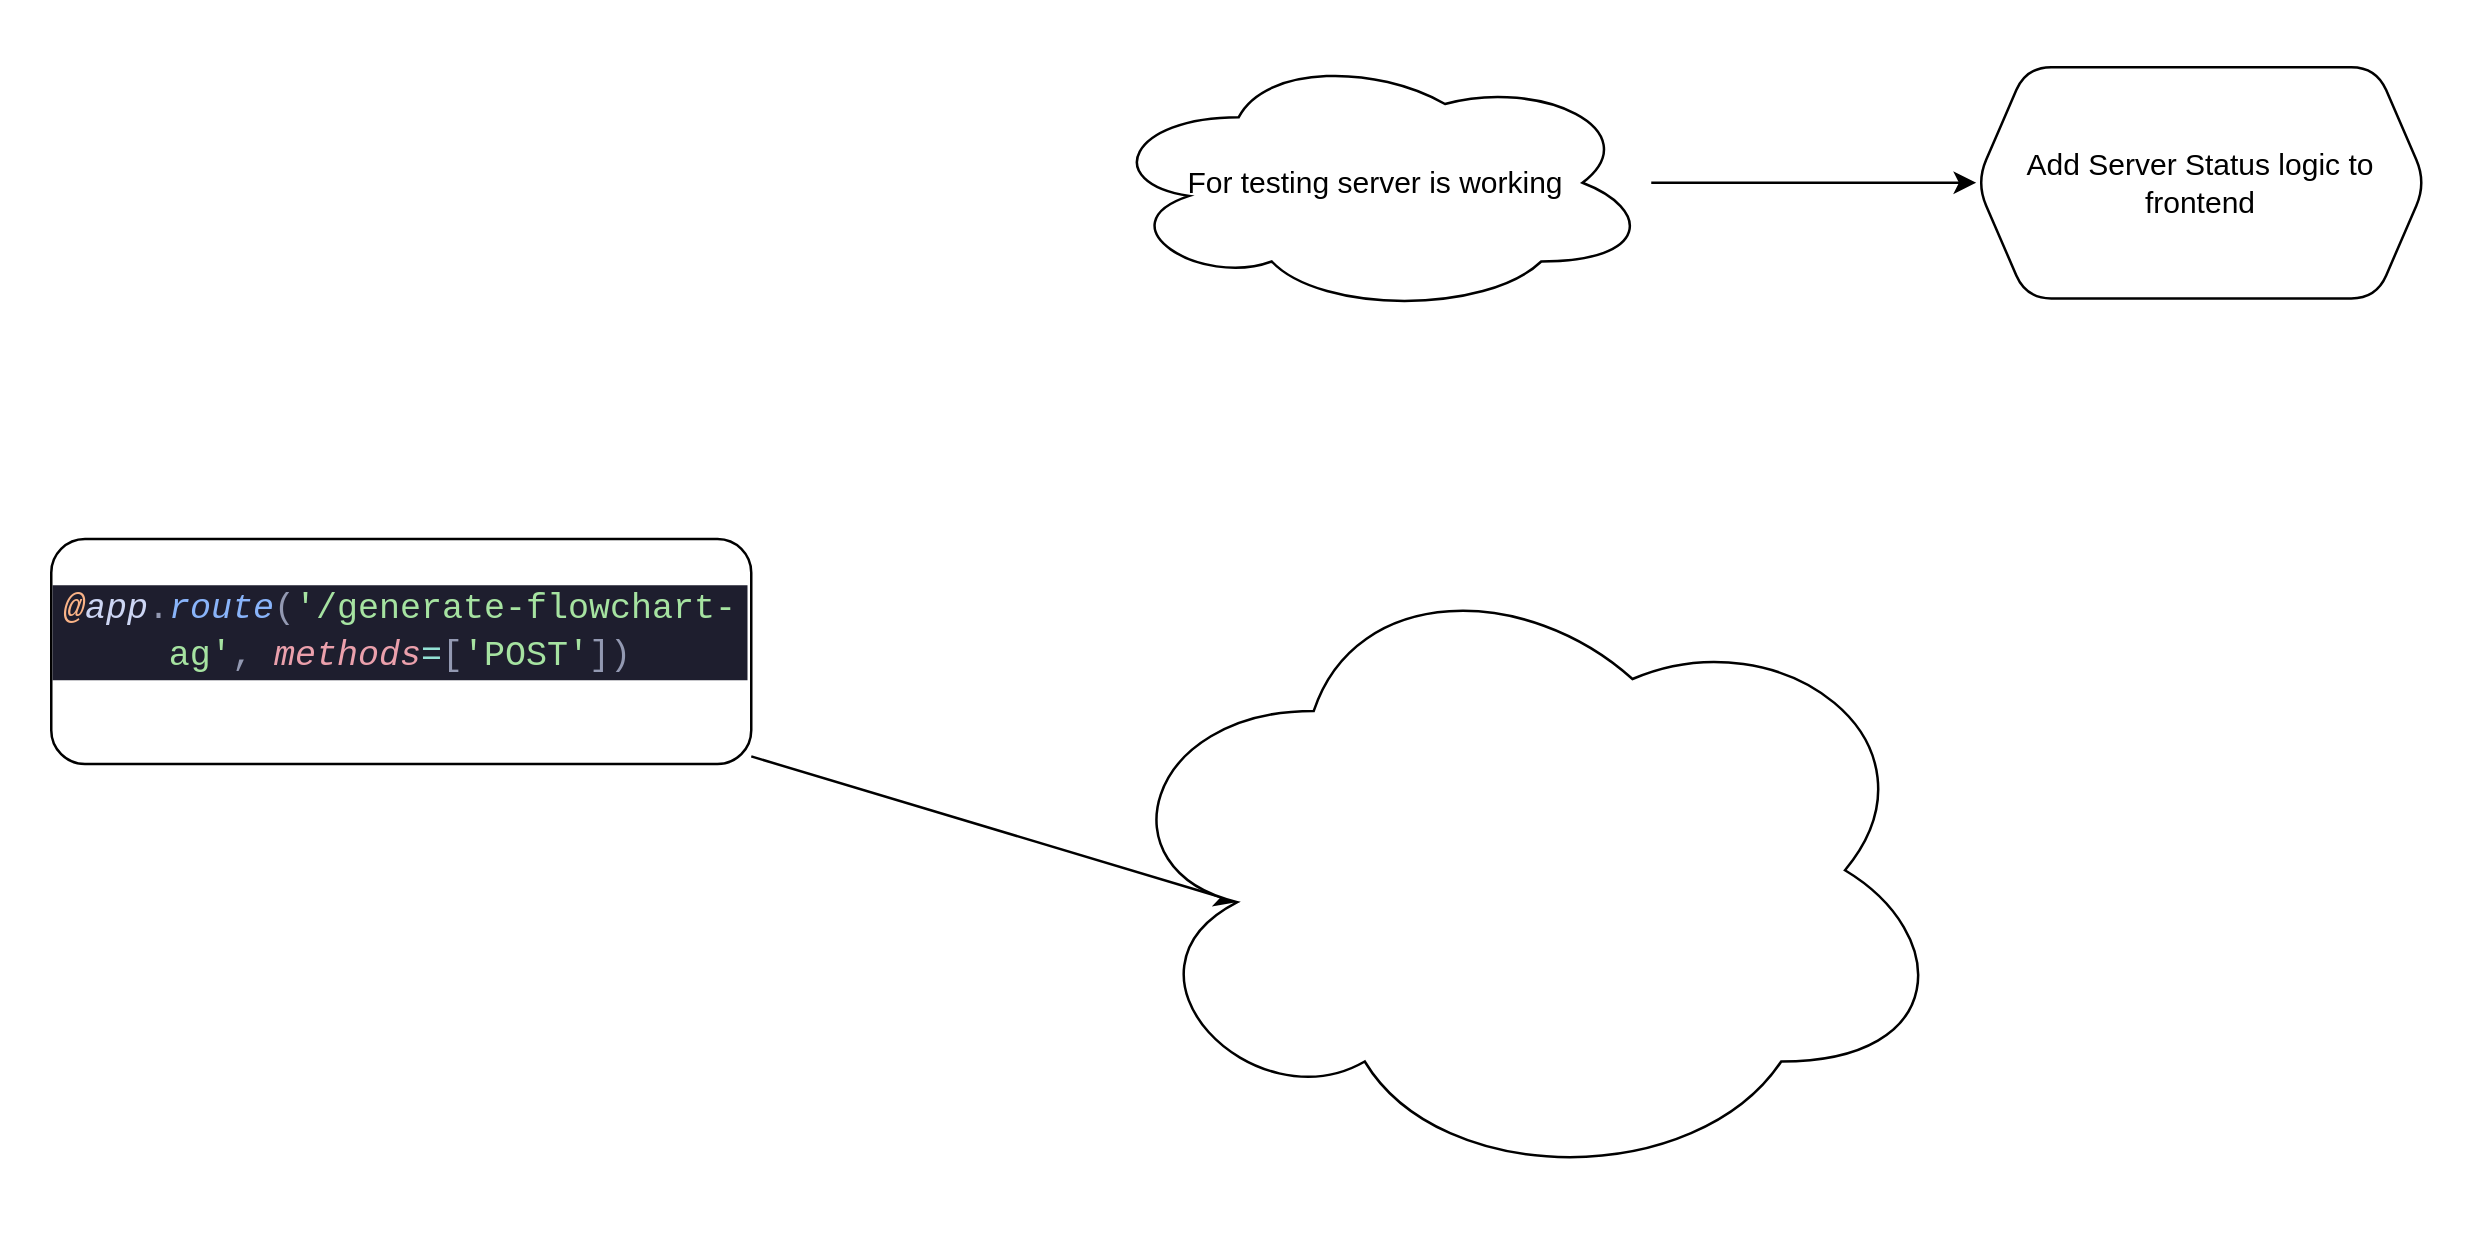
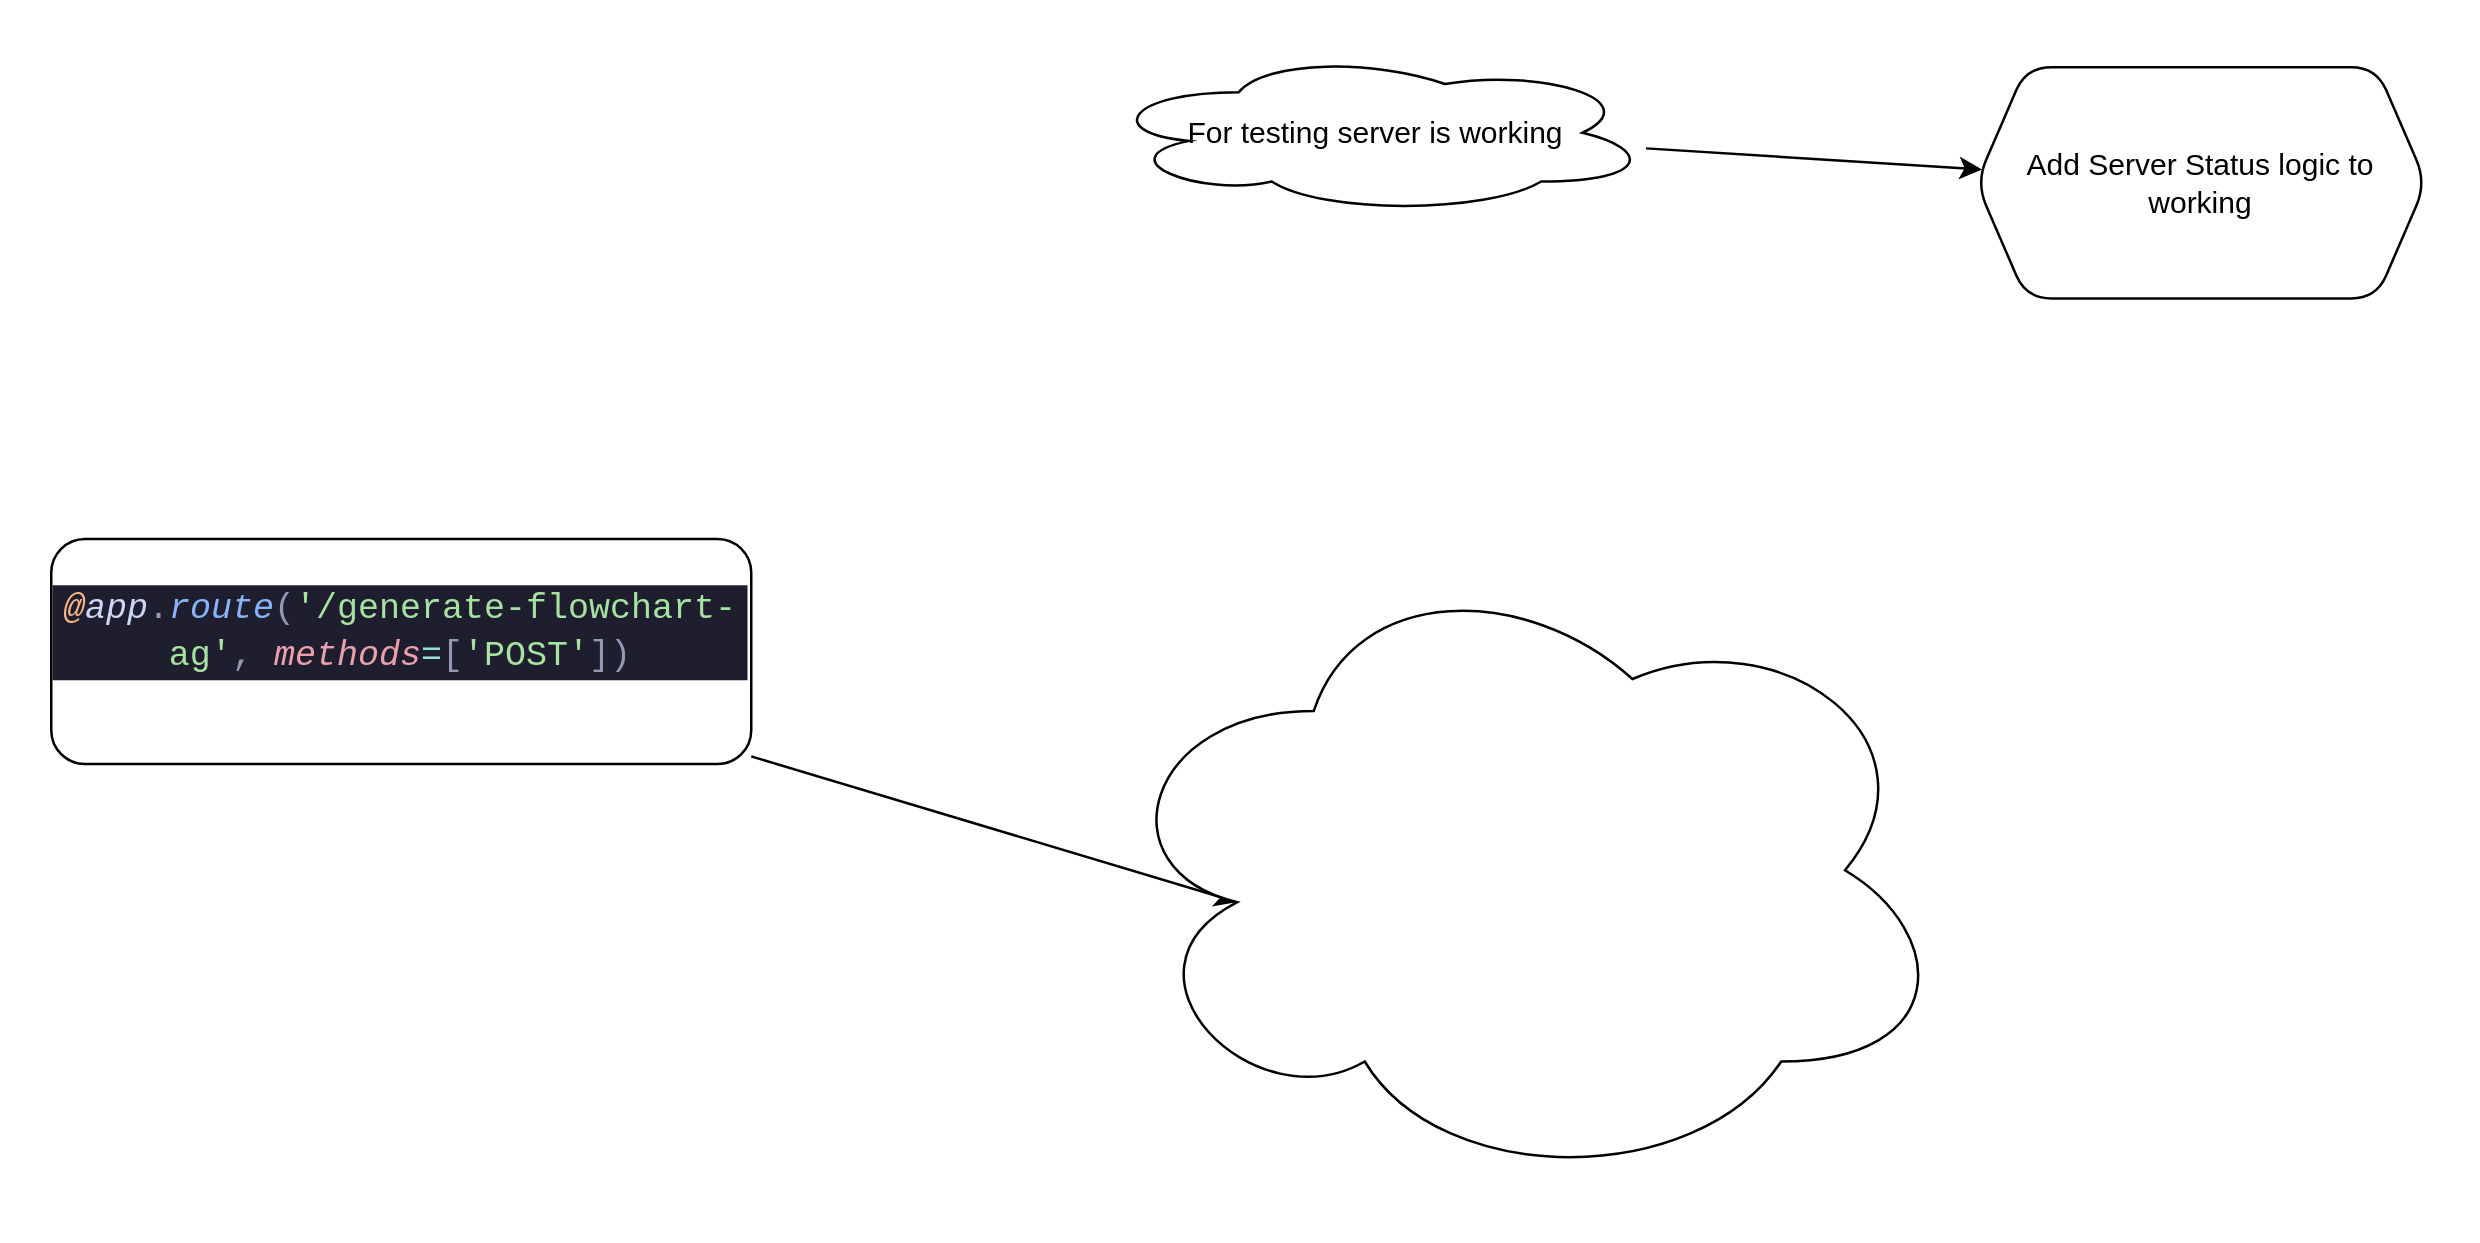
- <mxCell id="3" value="For testing server is working" style="ellipse;shape=cloud;whiteSpace=wrap;html=1;rounded=1;" parent="1" vertex="1"><mxGeometry x="440" y="20" width="220" height="105" as="geometry" /></mxCell>
+ <mxCell id="3" value="For testing server is working" style="ellipse;shape=cloud;whiteSpace=wrap;html=1;rounded=1;" parent="1" vertex="1"><mxGeometry x="440" y="20" width="220" height="65" as="geometry" /></mxCell>
- <mxCell id="4" value="Add Server Status logic to frontend" style="shape=hexagon;perimeter=hexagonPerimeter2;whiteSpace=wrap;html=1;fixedSize=1;rounded=1;" parent="1" vertex="1"><mxGeometry x="790" y="26.25" width="180" height="92.5" as="geometry" /></mxCell>
+ <mxCell id="4" value="Add Server Status logic to working" style="shape=hexagon;perimeter=hexagonPerimeter2;whiteSpace=wrap;html=1;fixedSize=1;rounded=1;" parent="1" vertex="1"><mxGeometry x="790" y="26.25" width="180" height="92.5" as="geometry" /></mxCell>
